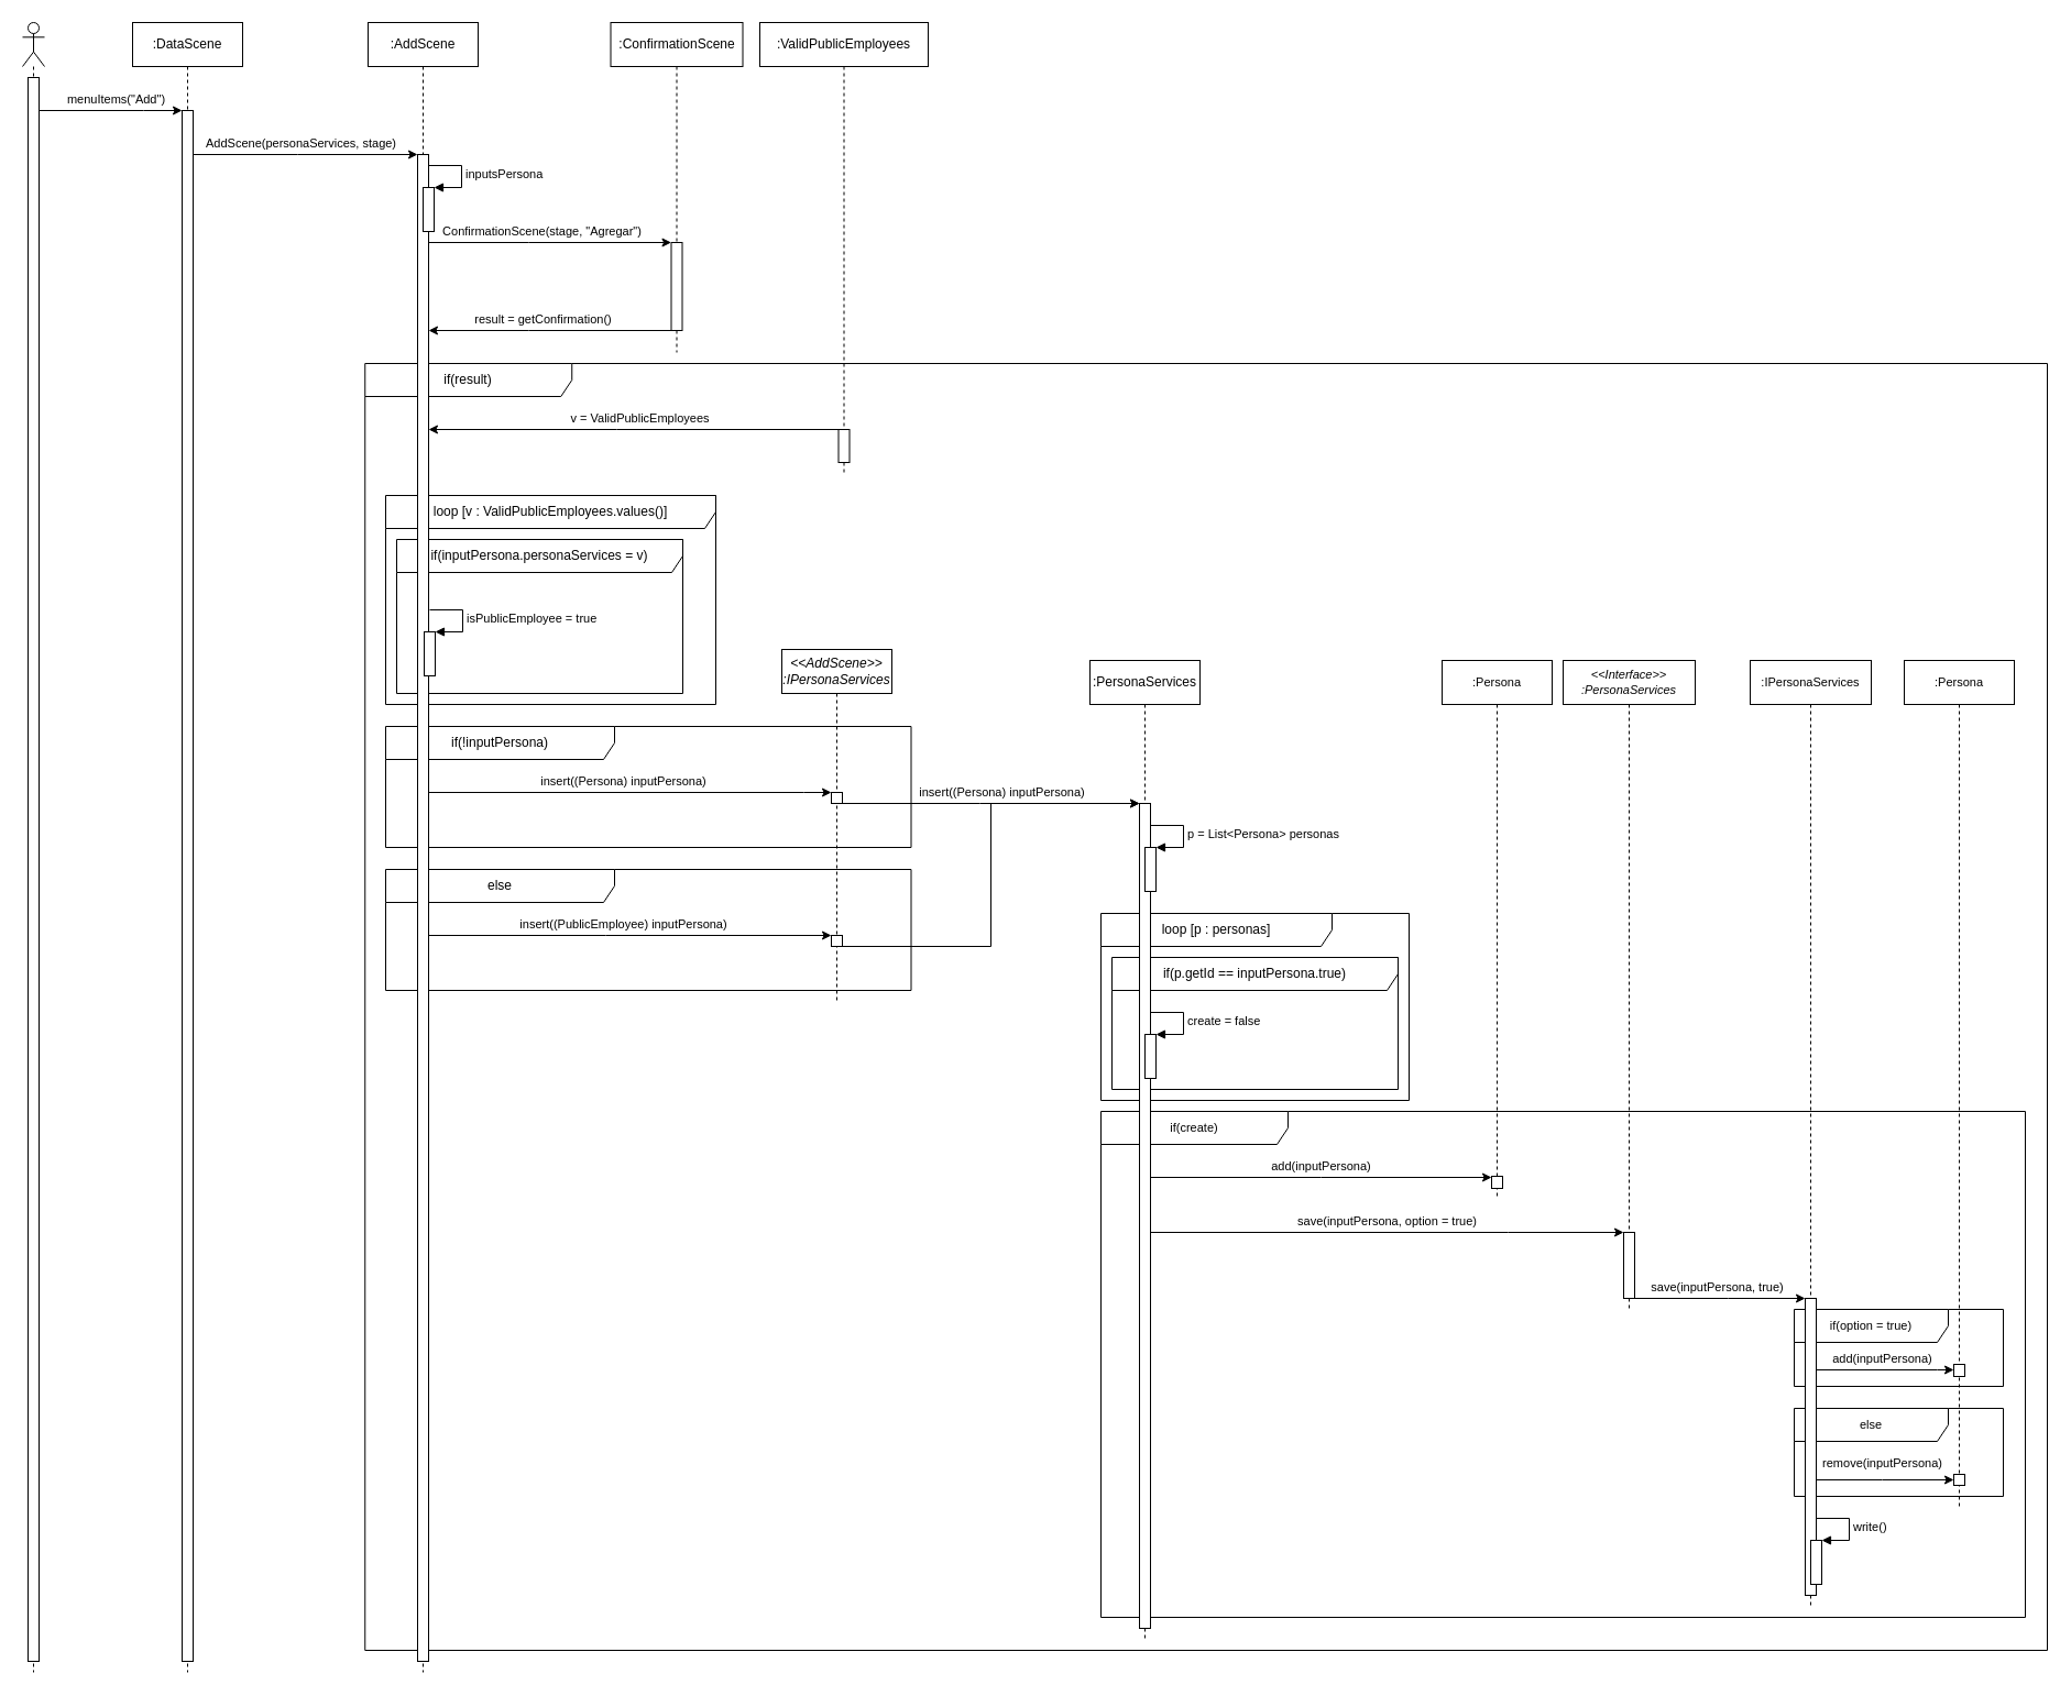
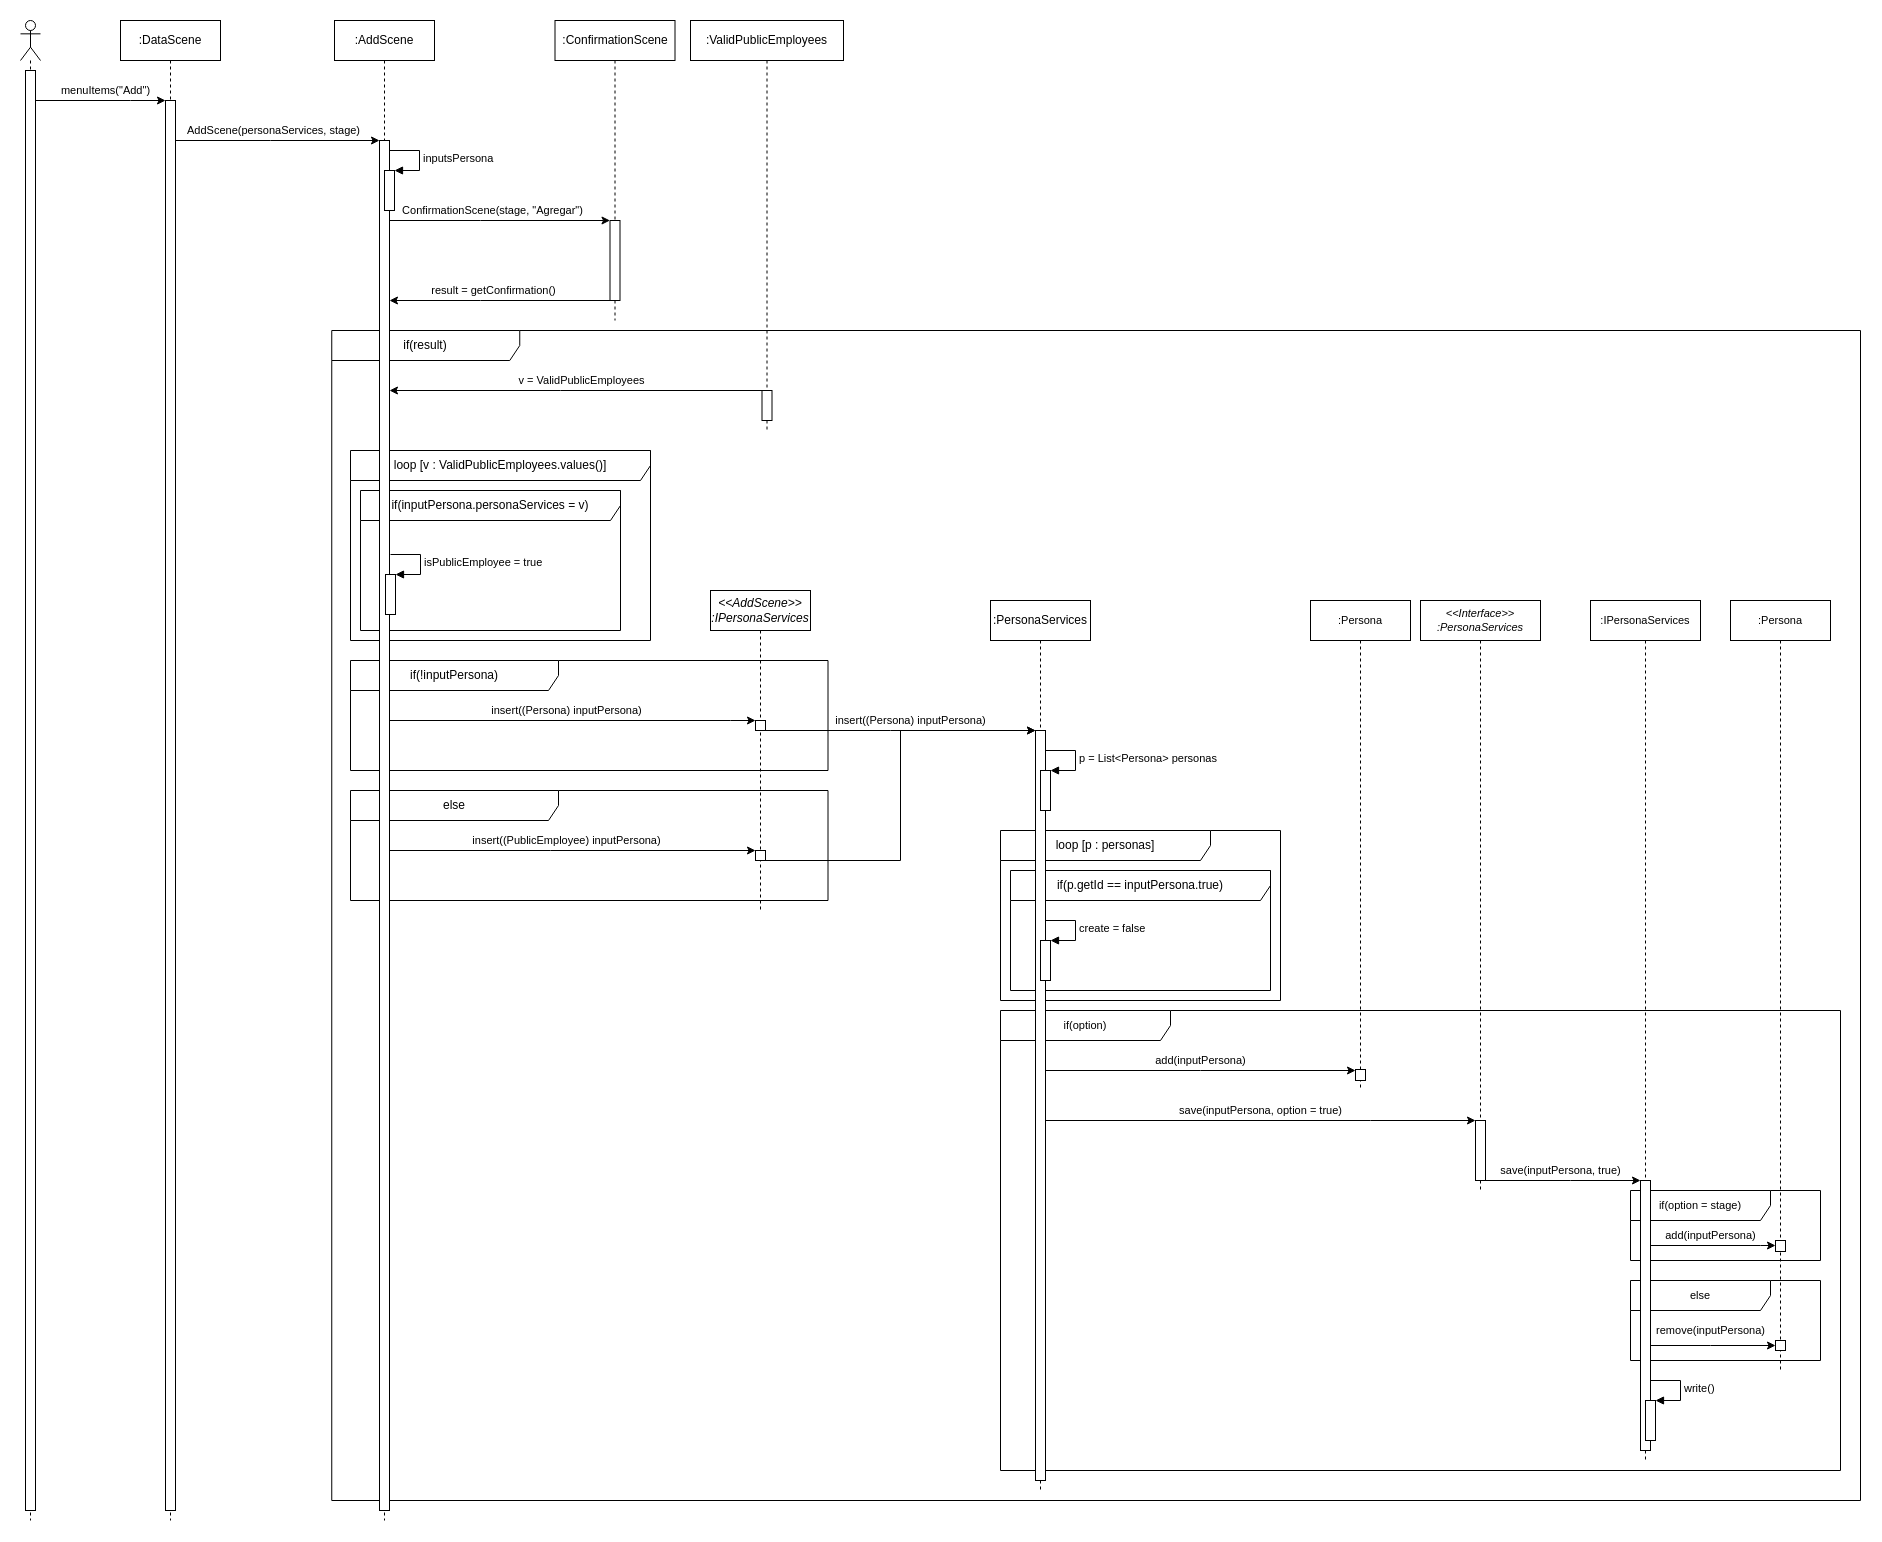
- <mxCell id="3" value="if(create)" style="shape=umlFrame;whiteSpace=wrap;html=1;fontSize=11;width=170;height=30;" parent="1" vertex="1"><mxGeometry x="1000" y="1010" width="840" height="460" as="geometry" /></mxCell>
+ <mxCell id="3" value="if(option)" style="shape=umlFrame;whiteSpace=wrap;html=1;fontSize=11;width=170;height=30;" parent="1" vertex="1"><mxGeometry x="1000" y="1010" width="840" height="460" as="geometry" /></mxCell>
- <mxCell id="5" value="if(option = true)" style="shape=umlFrame;whiteSpace=wrap;html=1;fontSize=11;width=140;height=30;" parent="1" vertex="1"><mxGeometry x="1630" y="1190" width="190" height="70" as="geometry" /></mxCell>
+ <mxCell id="5" value="if(option = stage)" style="shape=umlFrame;whiteSpace=wrap;html=1;fontSize=11;width=140;height=30;" parent="1" vertex="1"><mxGeometry x="1630" y="1190" width="190" height="70" as="geometry" /></mxCell>
